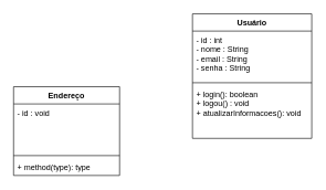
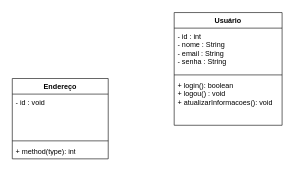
- <mxCell id="9" value="+ method(type): type" style="text;strokeColor=none;fillColor=none;align=left;verticalAlign=top;spacingLeft=4;spacingRight=4;overflow=hidden;rotatable=0;points=[[0,0.5],[1,0.5]];portConstraint=eastwest;whiteSpace=wrap;html=1;" vertex="1" parent="6"><mxGeometry y="108" width="160" height="26" as="geometry" /></mxCell>
+ <mxCell id="9" value="+ method(type): int" style="text;strokeColor=none;fillColor=none;align=left;verticalAlign=top;spacingLeft=4;spacingRight=4;overflow=hidden;rotatable=0;points=[[0,0.5],[1,0.5]];portConstraint=eastwest;whiteSpace=wrap;html=1;" vertex="1" parent="6"><mxGeometry y="108" width="160" height="26" as="geometry" /></mxCell>
